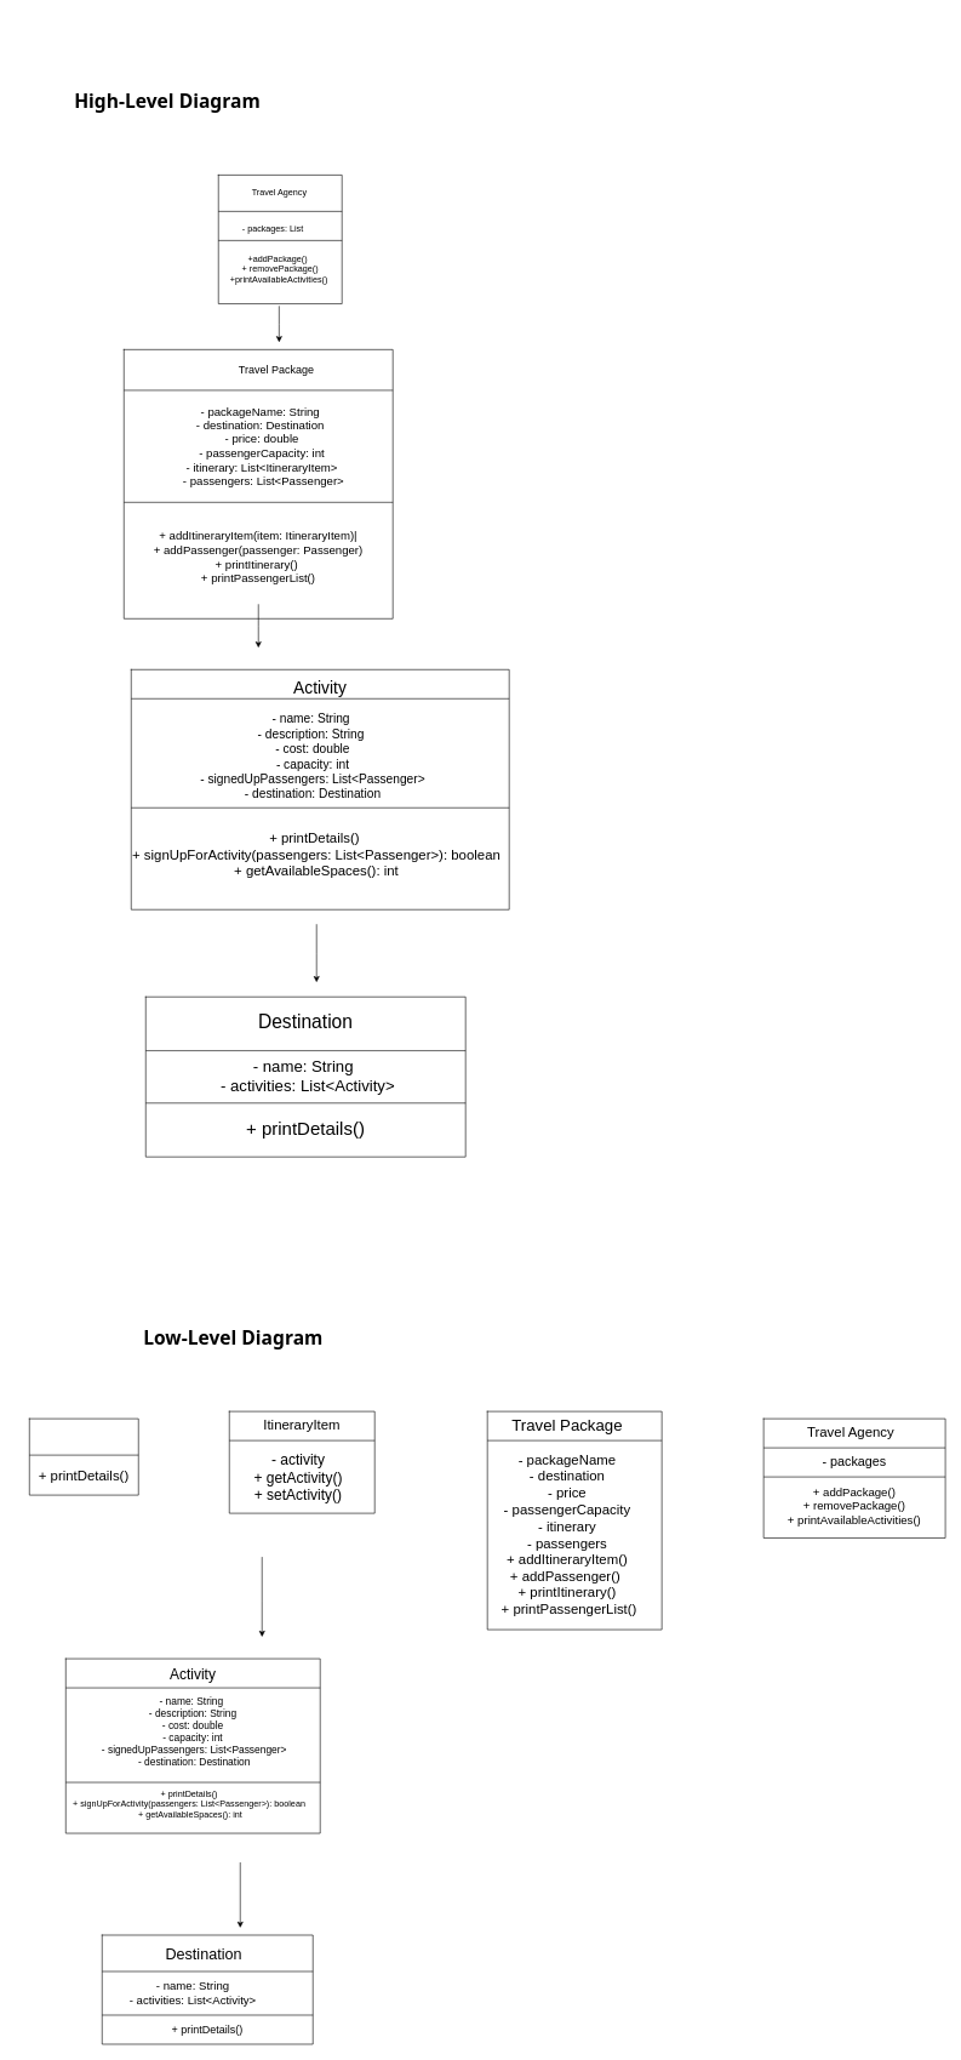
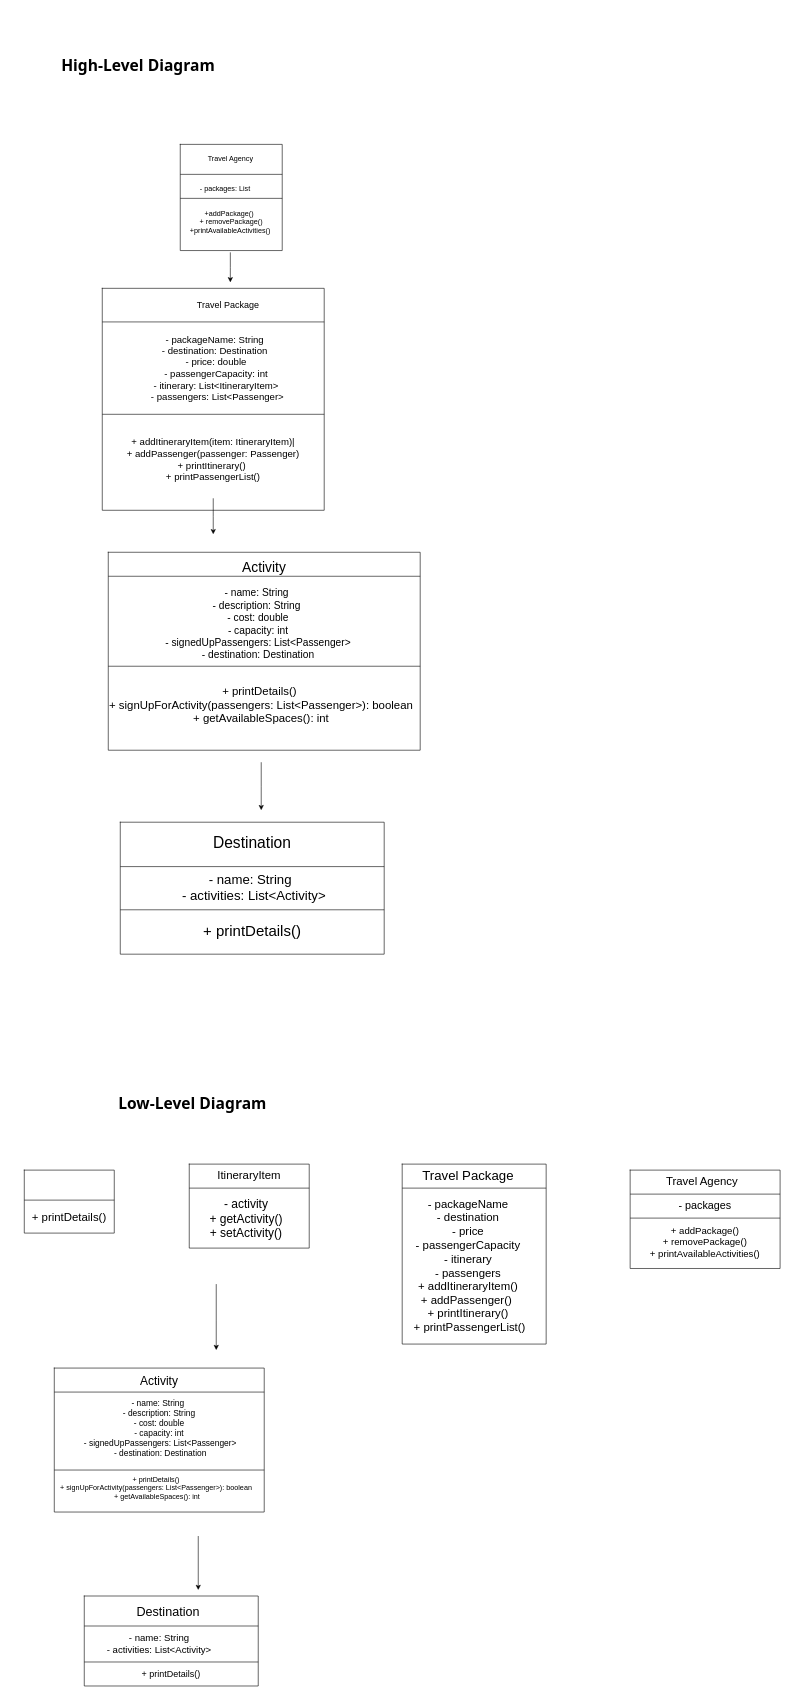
- <mxCell id="96" value="&lt;h3 style=&quot;border: 0px solid rgb(217, 217, 227); box-sizing: border-box; --tw-border-spacing-x: 0; --tw-border-spacing-y: 0; --tw-translate-x: 0; --tw-translate-y: 0; --tw-rotate: 0; --tw-skew-x: 0; --tw-skew-y: 0; --tw-scale-x: 1; --tw-scale-y: 1; --tw-pan-x: ; --tw-pan-y: ; --tw-pinch-zoom: ; --tw-scroll-snap-strictness: proximity; --tw-gradient-from-position: ; --tw-gradient-via-position: ; --tw-gradient-to-position: ; --tw-ordinal: ; --tw-slashed-zero: ; --tw-numeric-figure: ; --tw-numeric-spacing: ; --tw-numeric-fraction: ; --tw-ring-inset: ; --tw-ring-offset-width: 0px; --tw-ring-offset-color: #fff; --tw-ring-color: rgba(69,89,164,.5); --tw-ring-offset-shadow: 0 0 transparent; --tw-ring-shadow: 0 0 transparent; --tw-shadow: 0 0 transparent; --tw-shadow-colored: 0 0 transparent; --tw-blur: ; --tw-brightness: ; --tw-contrast: ; --tw-grayscale: ; --tw-hue-rotate: ; --tw-invert: ; --tw-saturate: ; --tw-sepia: ; --tw-drop-shadow: ; --tw-backdrop-blur: ; --tw-backdrop-brightness: ; --tw-backdrop-contrast: ; --tw-backdrop-grayscale: ; --tw-backdrop-hue-rotate: ; --tw-backdrop-invert: ; --tw-backdrop-opacity: ; --tw-backdrop-saturate: ; --tw-backdrop-sepia: ; margin: 1rem 0px 0.5rem; line-height: 1.6; color: var(--tw-prose-headings); font-family: Söhne, ui-sans-serif, system-ui, -apple-system, &amp;quot;Segoe UI&amp;quot;, Roboto, Ubuntu, Cantarell, &amp;quot;Noto Sans&amp;quot;, sans-serif, &amp;quot;Helvetica Neue&amp;quot;, Arial, &amp;quot;Apple Color Emoji&amp;quot;, &amp;quot;Segoe UI Emoji&amp;quot;, &amp;quot;Segoe UI Symbol&amp;quot;, &amp;quot;Noto Color Emoji&amp;quot;; text-align: start;&quot;&gt;&lt;font style=&quot;font-size: 26px;&quot;&gt;High-Level Diagram&lt;/font&gt;&lt;/h3&gt;" style="text;html=1;strokeColor=none;fillColor=none;align=center;verticalAlign=middle;whiteSpace=wrap;rounded=0;" vertex="1" parent="1"><mxGeometry x="20" y="50" width="420" height="170" as="geometry" /></mxCell>
+ <mxCell id="96" value="&lt;h3 style=&quot;border: 0px solid rgb(217, 217, 227); box-sizing: border-box; --tw-border-spacing-x: 0; --tw-border-spacing-y: 0; --tw-translate-x: 0; --tw-translate-y: 0; --tw-rotate: 0; --tw-skew-x: 0; --tw-skew-y: 0; --tw-scale-x: 1; --tw-scale-y: 1; --tw-pan-x: ; --tw-pan-y: ; --tw-pinch-zoom: ; --tw-scroll-snap-strictness: proximity; --tw-gradient-from-position: ; --tw-gradient-via-position: ; --tw-gradient-to-position: ; --tw-ordinal: ; --tw-slashed-zero: ; --tw-numeric-figure: ; --tw-numeric-spacing: ; --tw-numeric-fraction: ; --tw-ring-inset: ; --tw-ring-offset-width: 0px; --tw-ring-offset-color: #fff; --tw-ring-color: rgba(69,89,164,.5); --tw-ring-offset-shadow: 0 0 transparent; --tw-ring-shadow: 0 0 transparent; --tw-shadow: 0 0 transparent; --tw-shadow-colored: 0 0 transparent; --tw-blur: ; --tw-brightness: ; --tw-contrast: ; --tw-grayscale: ; --tw-hue-rotate: ; --tw-invert: ; --tw-saturate: ; --tw-sepia: ; --tw-drop-shadow: ; --tw-backdrop-blur: ; --tw-backdrop-brightness: ; --tw-backdrop-contrast: ; --tw-backdrop-grayscale: ; --tw-backdrop-hue-rotate: ; --tw-backdrop-invert: ; --tw-backdrop-opacity: ; --tw-backdrop-saturate: ; --tw-backdrop-sepia: ; margin: 1rem 0px 0.5rem; line-height: 1.6; color: var(--tw-prose-headings); font-family: Söhne, ui-sans-serif, system-ui, -apple-system, &amp;quot;Segoe UI&amp;quot;, Roboto, Ubuntu, Cantarell, &amp;quot;Noto Sans&amp;quot;, sans-serif, &amp;quot;Helvetica Neue&amp;quot;, Arial, &amp;quot;Apple Color Emoji&amp;quot;, &amp;quot;Segoe UI Emoji&amp;quot;, &amp;quot;Segoe UI Symbol&amp;quot;, &amp;quot;Noto Color Emoji&amp;quot;; text-align: start;&quot;&gt;&lt;font style=&quot;font-size: 26px;&quot;&gt;High-Level Diagram&lt;/font&gt;&lt;/h3&gt;" style="text;html=1;strokeColor=none;fillColor=none;align=center;verticalAlign=middle;whiteSpace=wrap;rounded=0;" vertex="1" parent="1"><mxGeometry x="20" y="20" width="420" height="170" as="geometry" /></mxCell>
